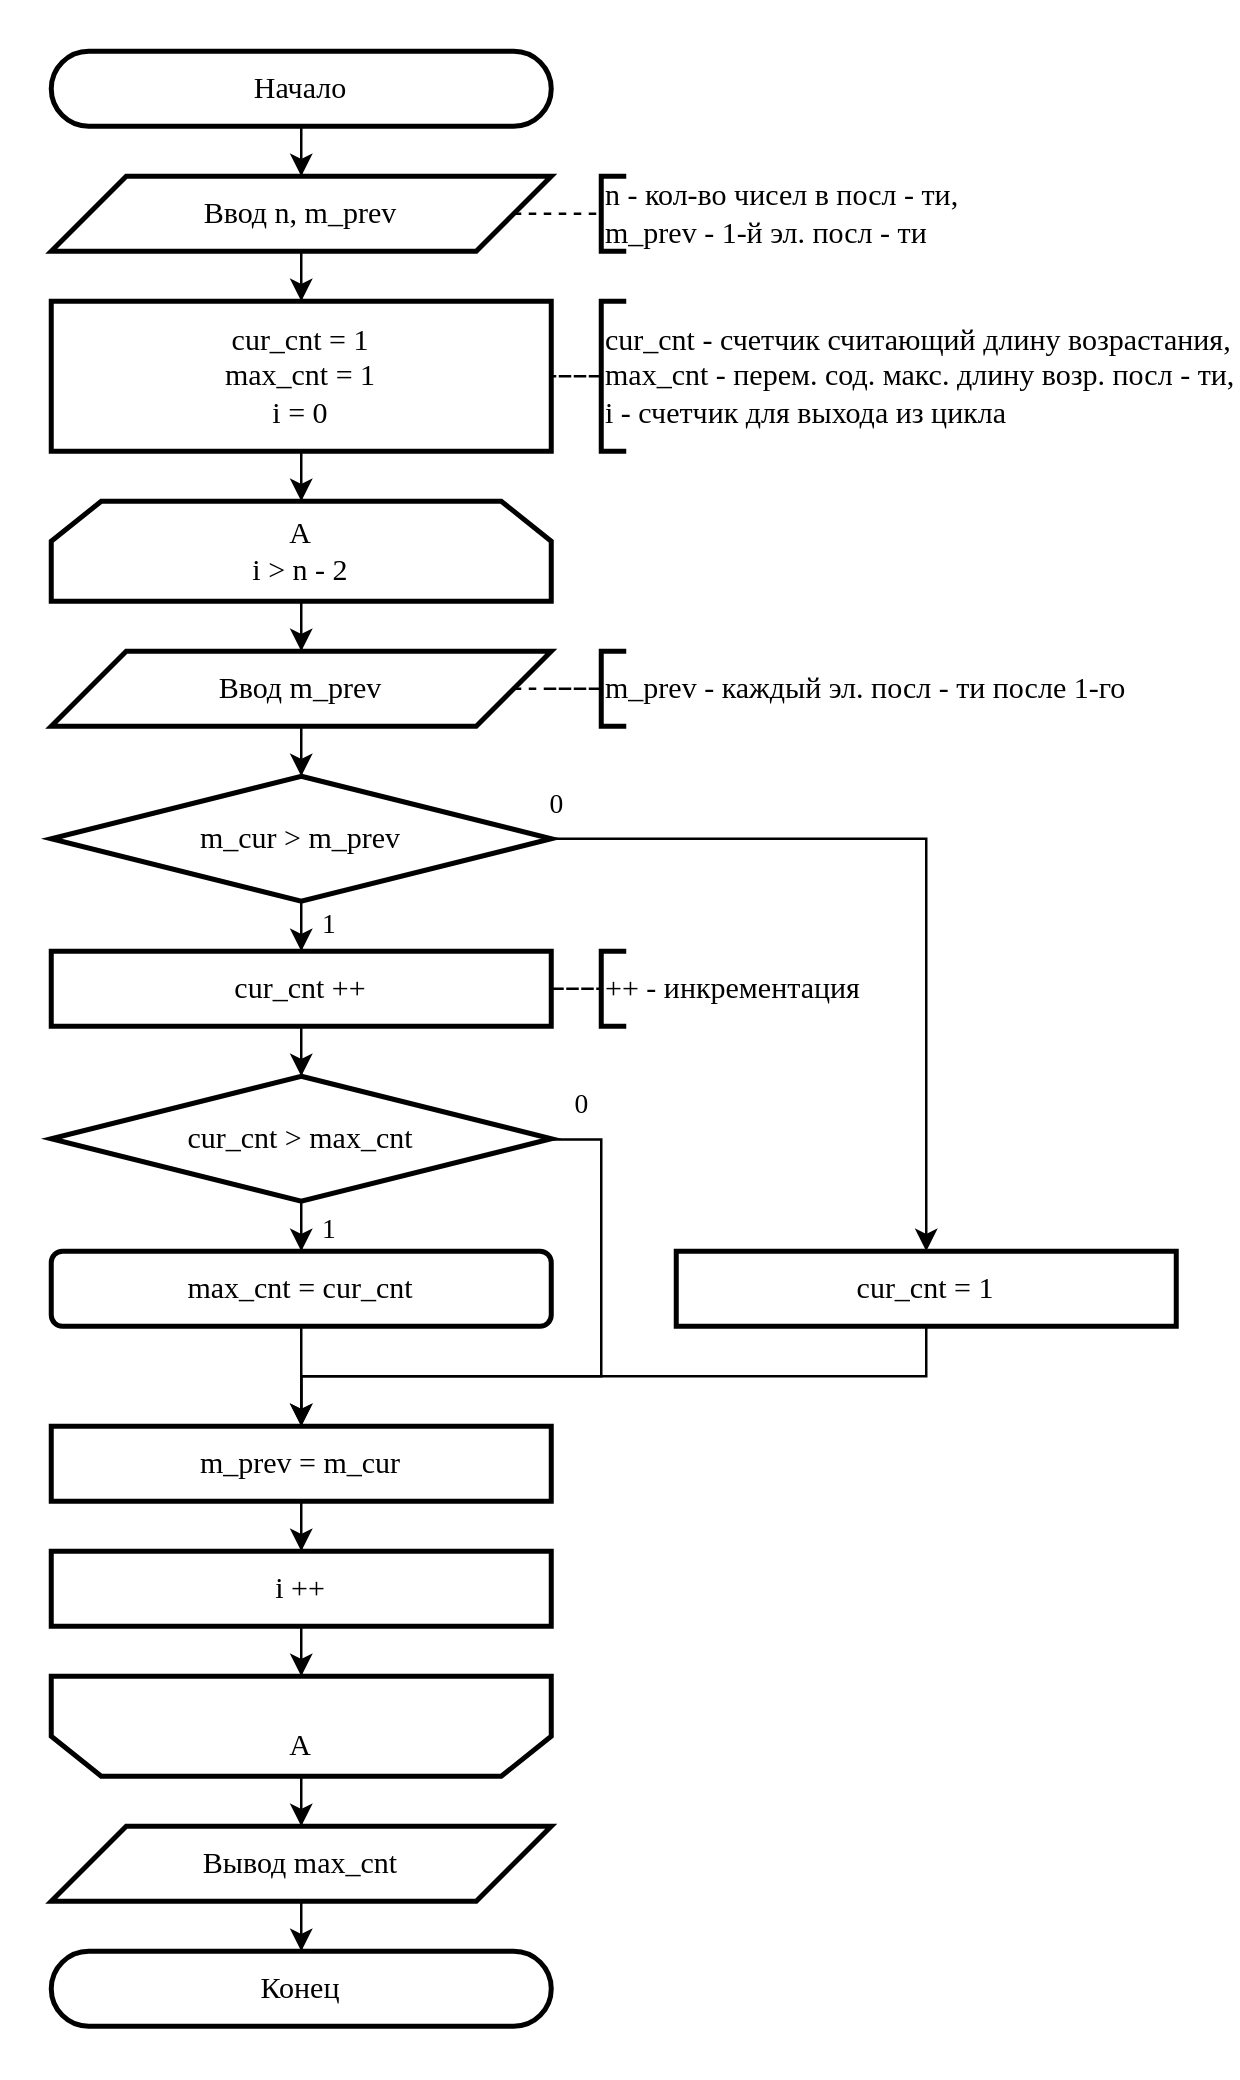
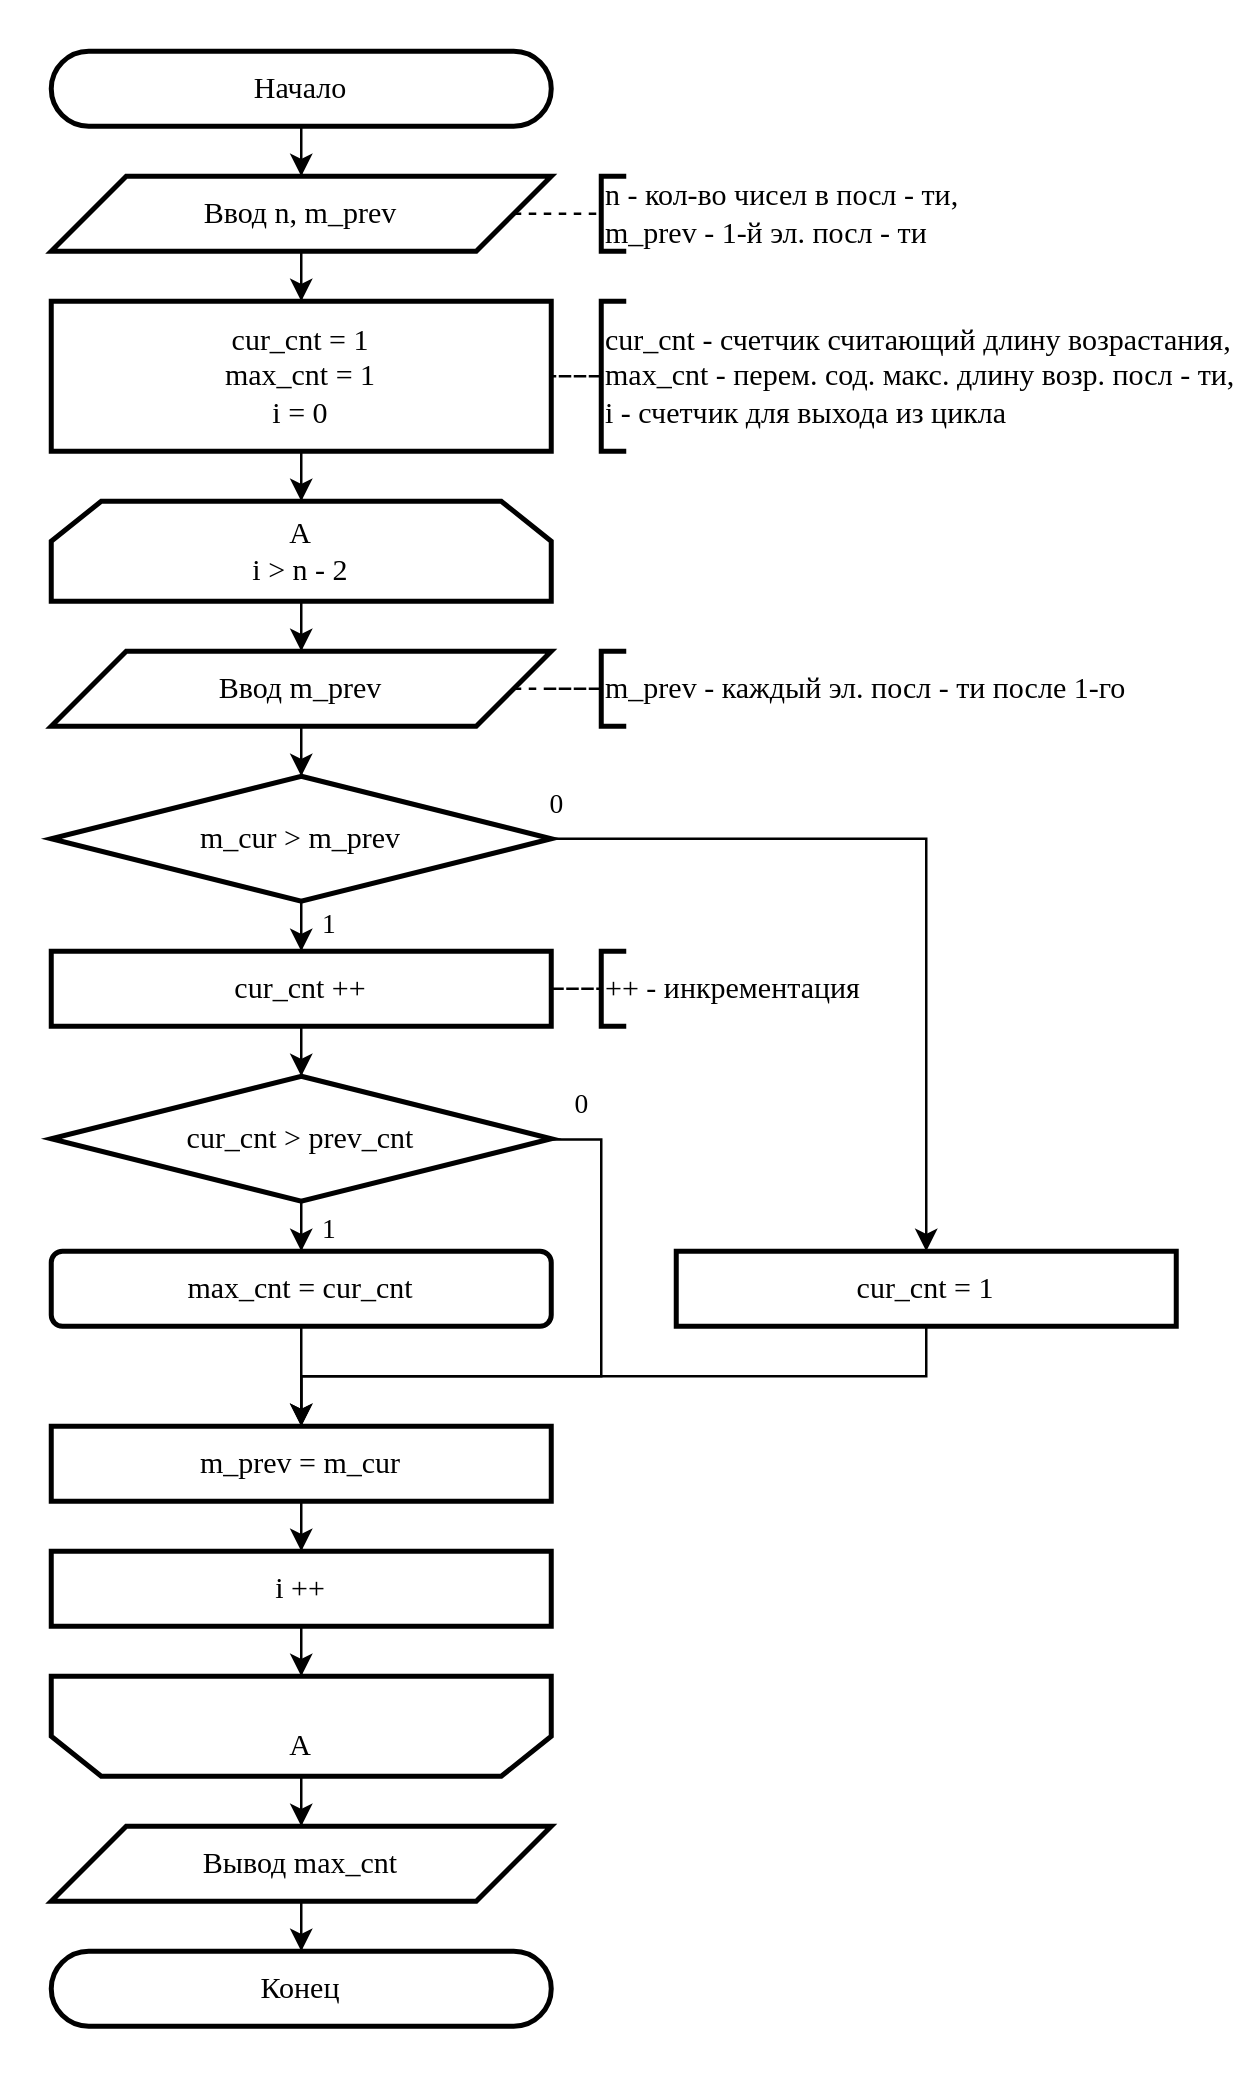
- <mxCell id="27" value="cur_cnt &amp;gt; max_cnt" style="rhombus;whiteSpace=wrap;html=1;fontFamily=JetBrainsMono Nerd Font;strokeWidth=2;" parent="1" vertex="1"><mxGeometry x="20" y="430" width="200" height="50" as="geometry" /></mxCell>
+ <mxCell id="27" value="cur_cnt &amp;gt; prev_cnt" style="rhombus;whiteSpace=wrap;html=1;fontFamily=JetBrainsMono Nerd Font;strokeWidth=2;" parent="1" vertex="1"><mxGeometry x="20" y="430" width="200" height="50" as="geometry" /></mxCell>
